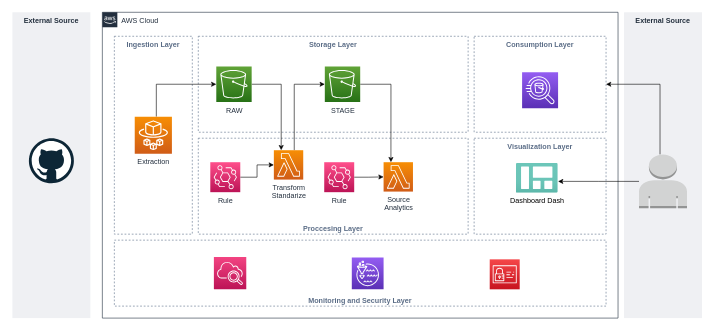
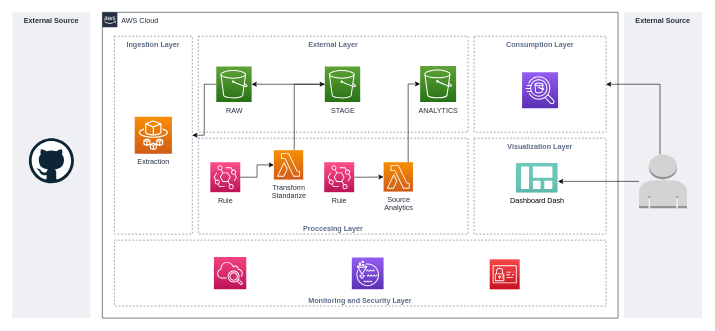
- <mxCell id="4" value="Storage Layer" style="fillColor=none;strokeColor=#5A6C86;dashed=1;verticalAlign=top;fontStyle=1;fontColor=#5A6C86;" parent="2" vertex="1"><mxGeometry x="160" y="40" width="450" height="160" as="geometry" /></mxCell>
+ <mxCell id="4" value="External Layer" style="fillColor=none;strokeColor=#5A6C86;dashed=1;verticalAlign=top;fontStyle=1;fontColor=#5A6C86;" parent="2" vertex="1"><mxGeometry x="160" y="40" width="450" height="160" as="geometry" /></mxCell>
- <mxCell id="18" style="edgeStyle=orthogonalEdgeStyle;rounded=0;orthogonalLoop=1;jettySize=auto;html=1;entryX=0;entryY=0.5;entryDx=0;entryDy=0;entryPerimeter=0;" parent="2" source="19" target="9" edge="1"><mxGeometry relative="1" as="geometry"><Array as="points"><mxPoint x="90" y="120" /></Array></mxGeometry></mxCell>
- <mxCell id="10" style="edgeStyle=orthogonalEdgeStyle;rounded=0;orthogonalLoop=1;jettySize=auto;html=1;entryX=0.25;entryY=0;entryDx=0;entryDy=0;entryPerimeter=0;" parent="2" source="11" target="16" edge="1"><mxGeometry relative="1" as="geometry" /></mxCell>
+ <mxCell id="10" style="edgeStyle=orthogonalEdgeStyle;rounded=0;orthogonalLoop=1;jettySize=auto;html=1;" parent="2" source="11" target="9" edge="1"><mxGeometry relative="1" as="geometry" /></mxCell>
+ <mxCell id="15" style="edgeStyle=orthogonalEdgeStyle;rounded=0;orthogonalLoop=1;jettySize=auto;html=1;entryX=0;entryY=0.5;entryDx=0;entryDy=0;entryPerimeter=0;" parent="2" source="16" target="12" edge="1"><mxGeometry relative="1" as="geometry"><Array as="points"><mxPoint x="510" y="120" /></Array></mxGeometry></mxCell>
+ <mxCell id="12" value="ANALYTICS" style="sketch=0;points=[[0,0,0],[0.25,0,0],[0.5,0,0],[0.75,0,0],[1,0,0],[0,1,0],[0.25,1,0],[0.5,1,0],[0.75,1,0],[1,1,0],[0,0.25,0],[0,0.5,0],[0,0.75,0],[1,0.25,0],[1,0.5,0],[1,0.75,0]];outlineConnect=0;fontColor=#232F3E;gradientColor=#60A337;gradientDirection=north;fillColor=#277116;strokeColor=#ffffff;dashed=0;verticalLabelPosition=bottom;verticalAlign=top;align=center;html=1;fontSize=12;fontStyle=0;aspect=fixed;shape=mxgraph.aws4.resourceIcon;resIcon=mxgraph.aws4.s3;" parent="2" vertex="1"><mxGeometry x="530" y="89.5" width="60" height="60" as="geometry" /></mxCell>
- <mxCell id="8" style="edgeStyle=orthogonalEdgeStyle;rounded=0;orthogonalLoop=1;jettySize=auto;html=1;entryX=0.25;entryY=0;entryDx=0;entryDy=0;entryPerimeter=0;" parent="2" source="9" target="14" edge="1"><mxGeometry relative="1" as="geometry" /></mxCell>
+ <mxCell id="8" style="edgeStyle=orthogonalEdgeStyle;rounded=0;orthogonalLoop=1;jettySize=auto;html=1;" parent="2" source="9" target="3" edge="1"><mxGeometry relative="1" as="geometry" /></mxCell>
